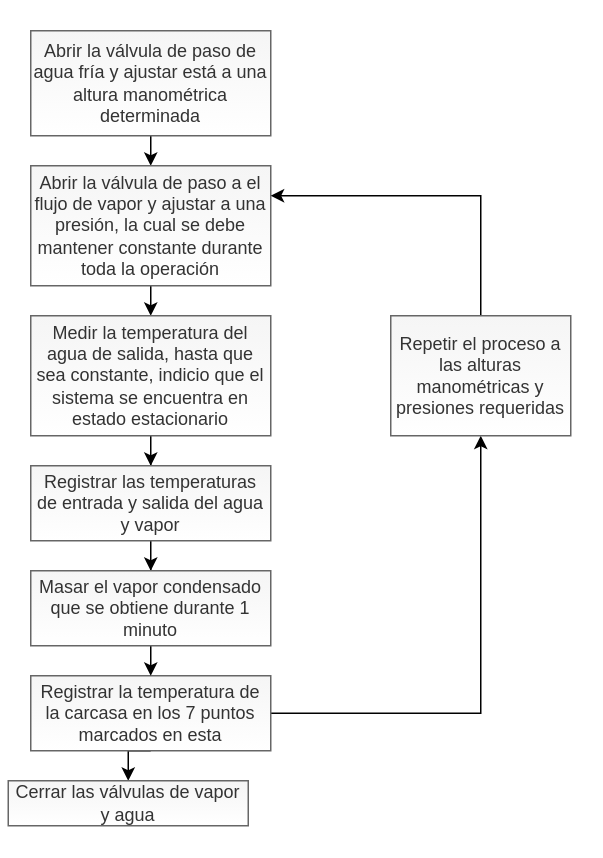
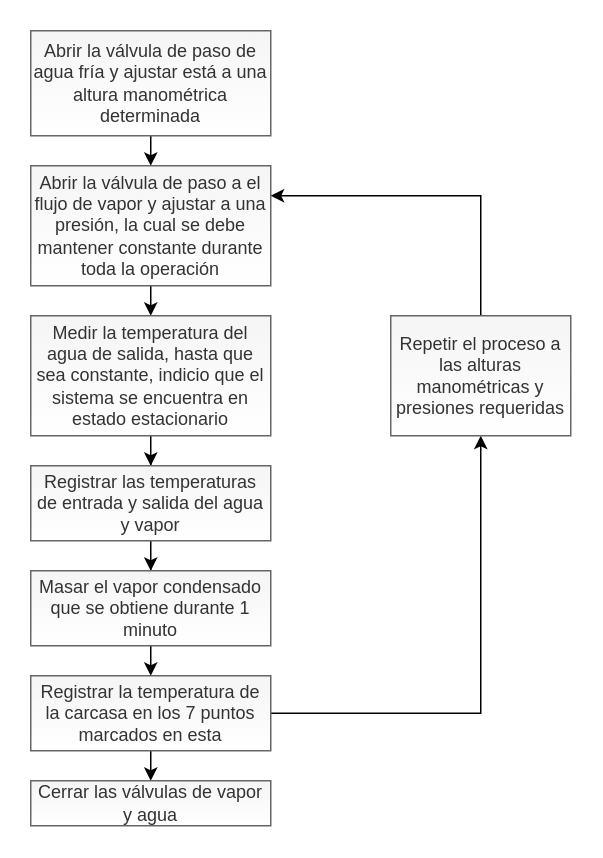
- <mxCell id="15" value="Cerrar las válvulas de vapor y agua" style="rounded=0;whiteSpace=wrap;html=1;fillColor=#f5f5f5;strokeColor=#666666;fontColor=#333333;gradientColor=#ffffff;" vertex="1" parent="1"><mxGeometry x="5" y="520" width="160" height="30" as="geometry" /></mxCell>
+ <mxCell id="15" value="Cerrar las válvulas de vapor y agua" style="rounded=0;whiteSpace=wrap;html=1;fillColor=#f5f5f5;strokeColor=#666666;fontColor=#333333;gradientColor=#ffffff;" vertex="1" parent="1"><mxGeometry x="20" y="520" width="160" height="30" as="geometry" /></mxCell>
